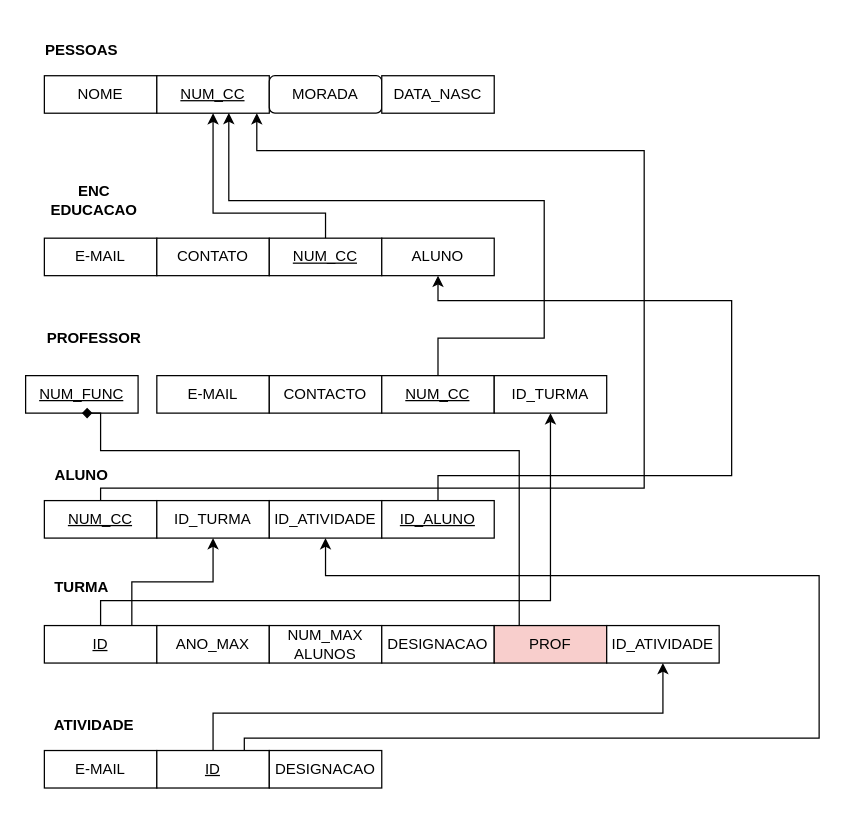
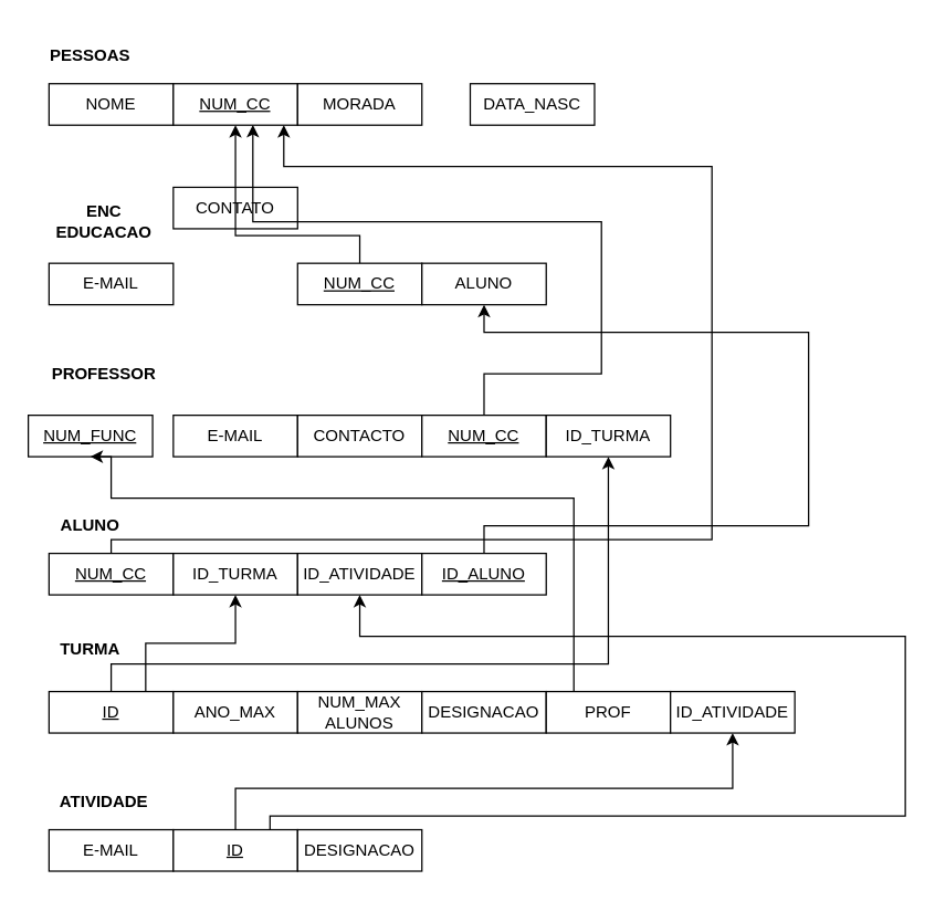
- <mxCell id="10" value="MORADA" style="whiteSpace=wrap;html=1;rounded=1;" vertex="1" parent="1"><mxGeometry x="215" y="60" width="90" height="30" as="geometry" /></mxCell>
+ <mxCell id="10" value="MORADA" style="rounded=0;whiteSpace=wrap;html=1;" vertex="1" parent="1"><mxGeometry x="215" y="60" width="90" height="30" as="geometry" /></mxCell>
- <mxCell id="11" value="DATA_NASC" style="rounded=0;whiteSpace=wrap;html=1;" vertex="1" parent="1"><mxGeometry x="305" y="60" width="90" height="30" as="geometry" /></mxCell>
+ <mxCell id="11" value="DATA_NASC" style="rounded=0;whiteSpace=wrap;html=1;" vertex="1" parent="1"><mxGeometry x="340" y="60" width="90" height="30" as="geometry" /></mxCell>
- <mxCell id="13" value="CONTATO" style="rounded=0;whiteSpace=wrap;html=1;" vertex="1" parent="1"><mxGeometry x="125" y="190" width="90" height="30" as="geometry" /></mxCell>
+ <mxCell id="13" value="CONTATO" style="rounded=0;whiteSpace=wrap;html=1;" vertex="1" parent="1"><mxGeometry x="125" y="135" width="90" height="30" as="geometry" /></mxCell>
- <mxCell id="29" style="edgeStyle=orthogonalEdgeStyle;rounded=0;orthogonalLoop=1;jettySize=auto;html=1;entryX=0.5;entryY=1;entryDx=0;entryDy=0;endArrow=diamond;" edge="1" parent="1" source="30" target="16"><mxGeometry relative="1" as="geometry"><Array as="points"><mxPoint x="415" y="360" /><mxPoint x="80" y="360" /></Array></mxGeometry></mxCell>
+ <mxCell id="29" style="edgeStyle=orthogonalEdgeStyle;rounded=0;orthogonalLoop=1;jettySize=auto;html=1;entryX=0.5;entryY=1;entryDx=0;entryDy=0;" edge="1" parent="1" source="30" target="16"><mxGeometry relative="1" as="geometry"><Array as="points"><mxPoint x="415" y="360" /><mxPoint x="80" y="360" /></Array></mxGeometry></mxCell>
- <mxCell id="30" value="PROF" style="rounded=0;whiteSpace=wrap;html=1;fillColor=#f8cecc;" vertex="1" parent="1"><mxGeometry x="395" y="500" width="90" height="30" as="geometry" /></mxCell>
+ <mxCell id="30" value="PROF" style="rounded=0;whiteSpace=wrap;html=1;" vertex="1" parent="1"><mxGeometry x="395" y="500" width="90" height="30" as="geometry" /></mxCell>
